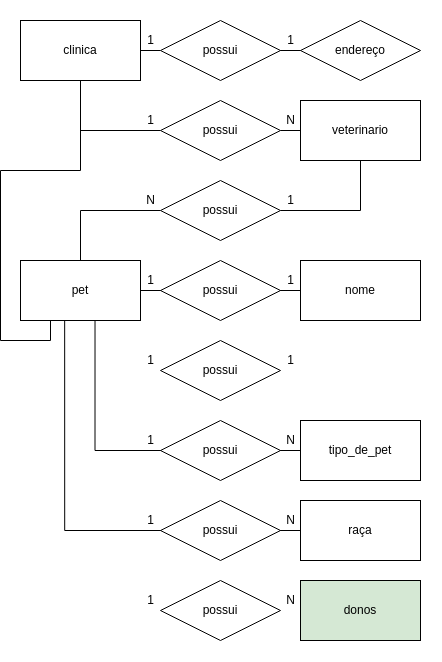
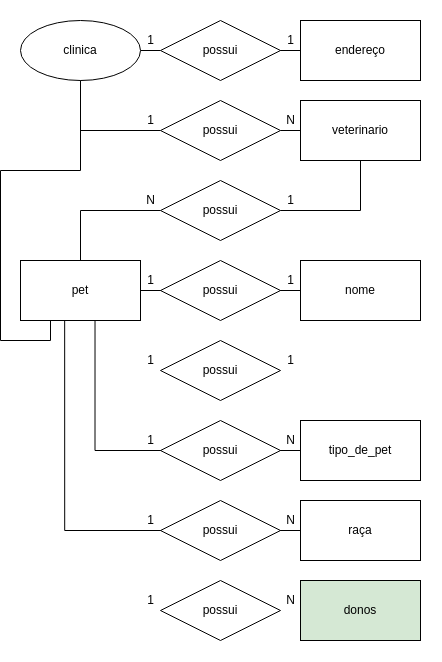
- <mxCell id="4" value="clinica" style="rounded=0;whiteSpace=wrap;html=1;" vertex="1" parent="1"><mxGeometry x="20" y="20" width="120" height="60" as="geometry" /></mxCell>
+ <mxCell id="4" value="clinica" style="ellipse;whiteSpace=wrap;html=1;" vertex="1" parent="1"><mxGeometry x="20" y="20" width="120" height="60" as="geometry" /></mxCell>
- <mxCell id="7" value="endereço" style="rhombus;whiteSpace=wrap;html=1;" vertex="1" parent="1"><mxGeometry x="300" y="20" width="120" height="60" as="geometry" /></mxCell>
+ <mxCell id="7" value="endereço" style="rounded=0;whiteSpace=wrap;html=1;" vertex="1" parent="1"><mxGeometry x="300" y="20" width="120" height="60" as="geometry" /></mxCell>
